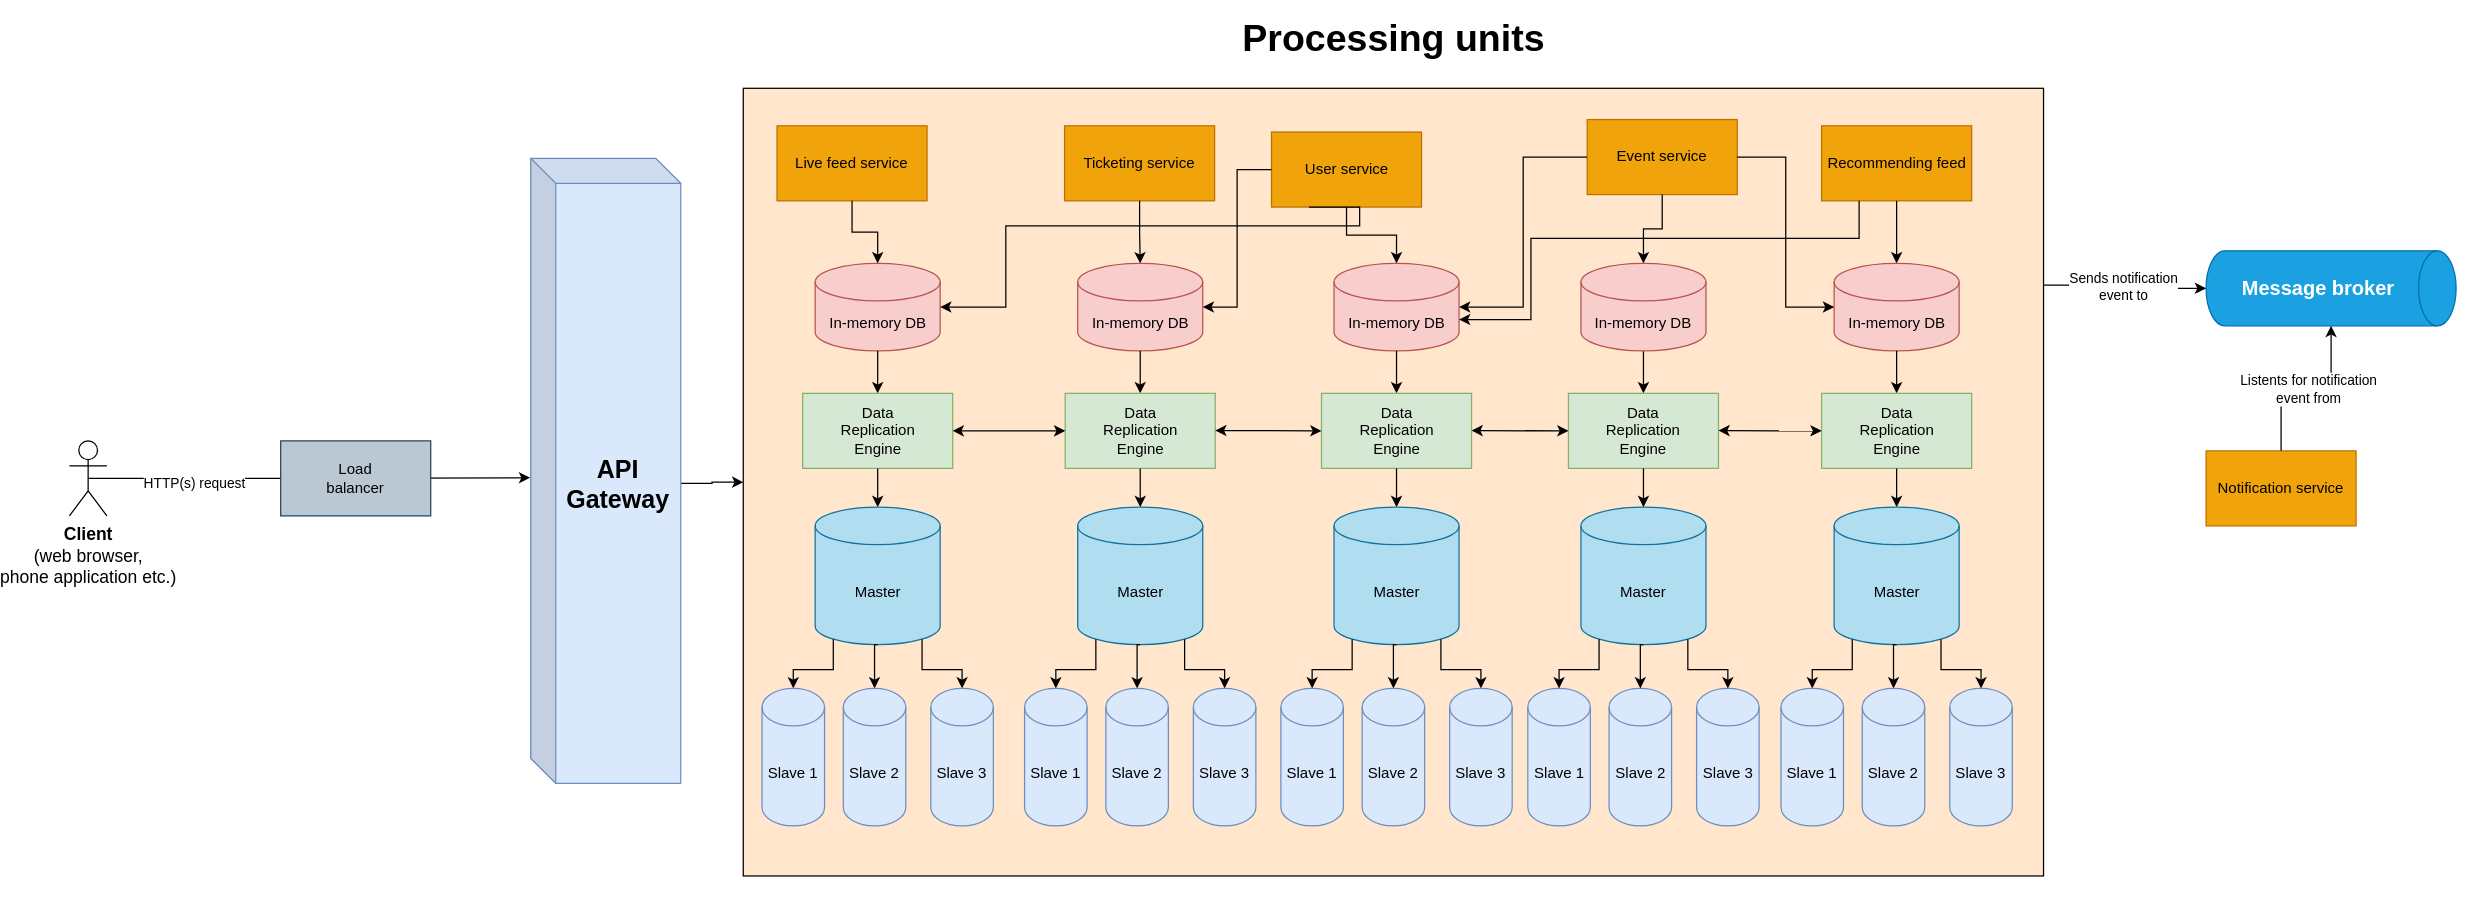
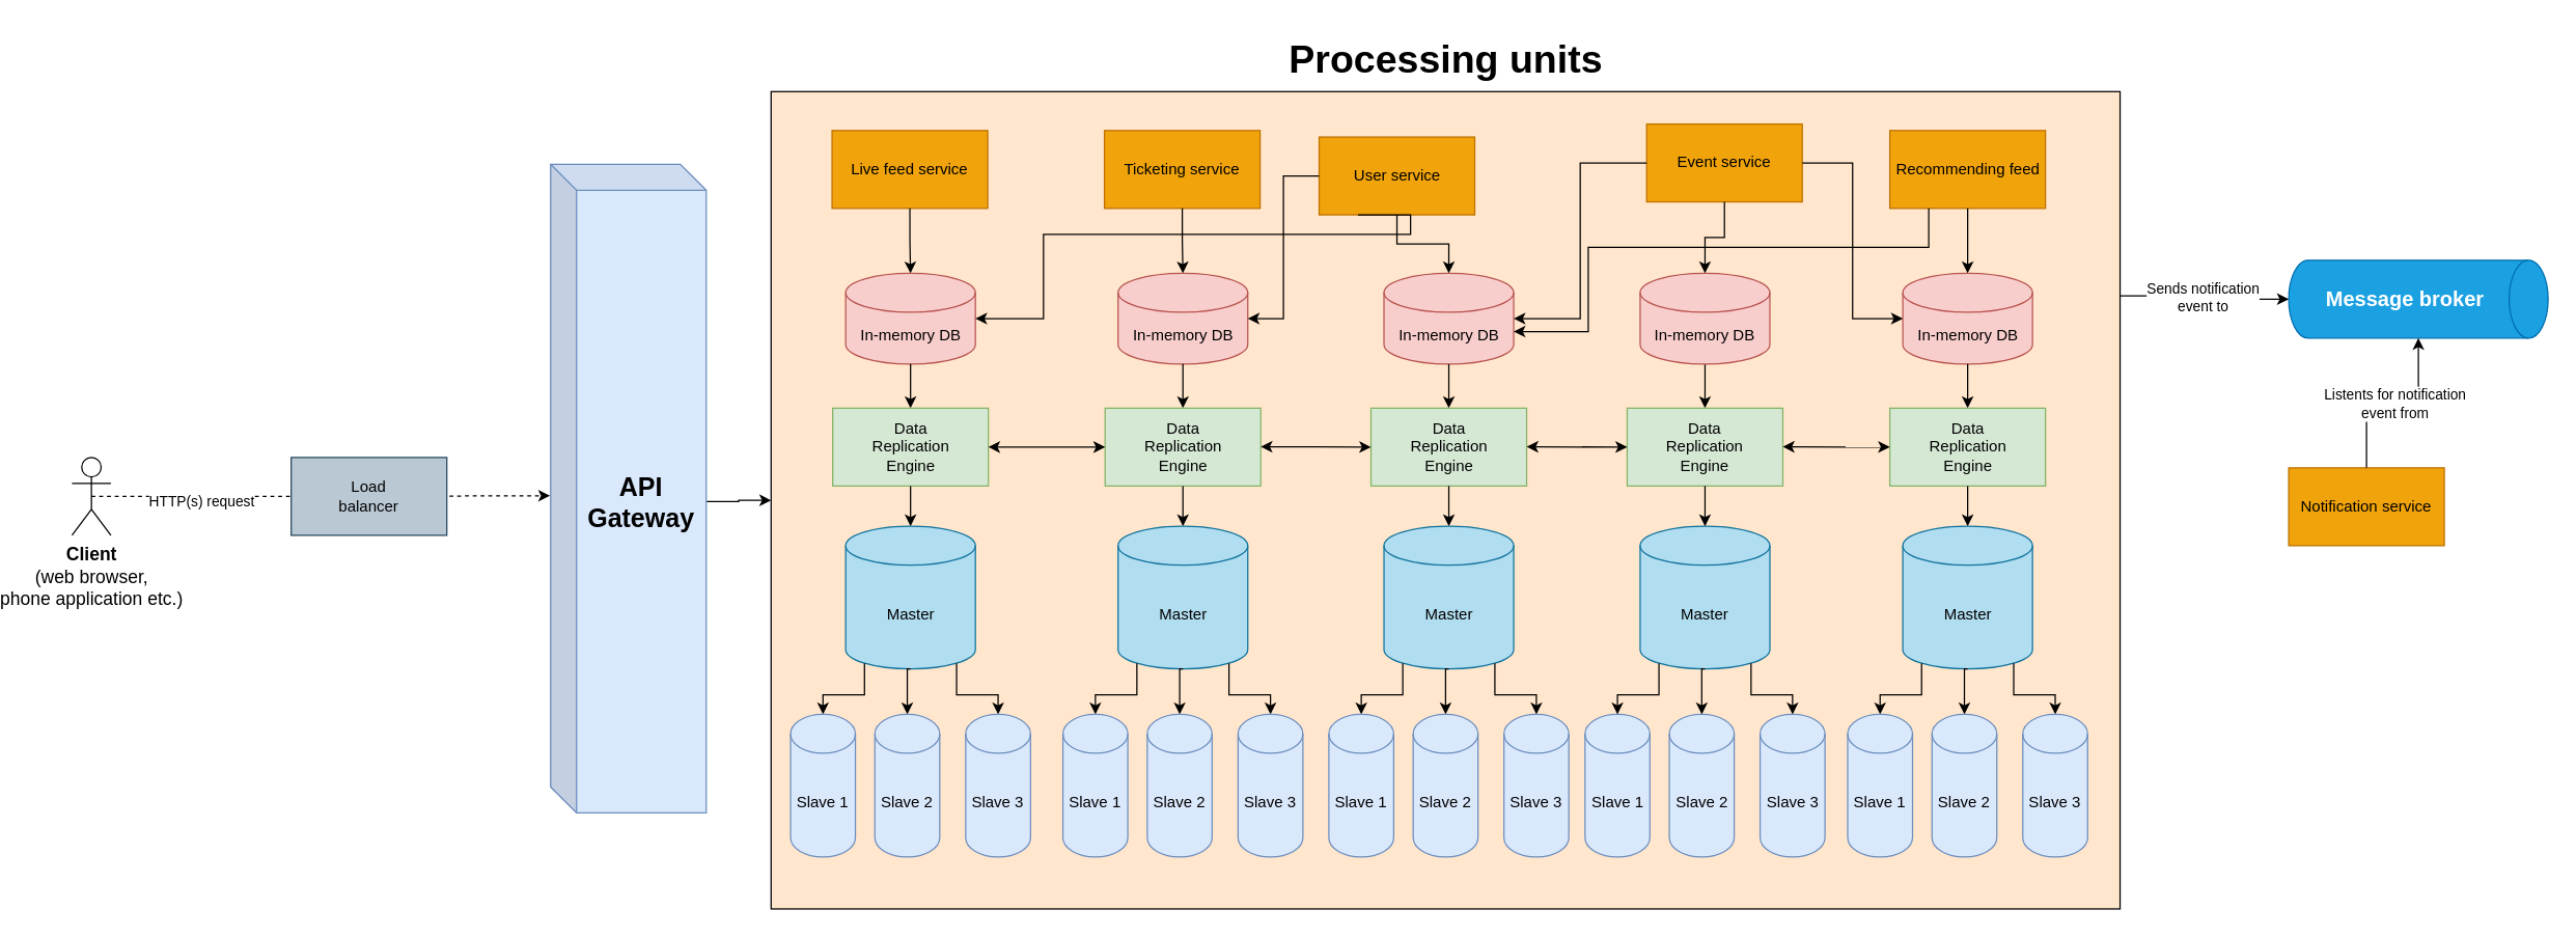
- <mxCell id="13" value="&lt;font style=&quot;font-size: 30px;&quot;&gt;&lt;b style=&quot;font-size: 30px;&quot;&gt;Processing units&lt;/b&gt;&lt;/font&gt;" style="text;html=1;align=center;verticalAlign=middle;resizable=0;points=[];autosize=1;strokeColor=none;fillColor=none;fontSize=30;" parent="1" vertex="1"><mxGeometry x="944" y="5" width="270" height="50" as="geometry" /></mxCell>
+ <mxCell id="13" value="&lt;font style=&quot;font-size: 30px;&quot;&gt;&lt;b style=&quot;font-size: 30px;&quot;&gt;Processing units&lt;/b&gt;&lt;/font&gt;" style="text;html=1;align=center;verticalAlign=middle;resizable=0;points=[];autosize=1;strokeColor=none;fillColor=none;fontSize=30;" parent="1" vertex="1"><mxGeometry x="944" y="20" width="270" height="50" as="geometry" /></mxCell>
- <mxCell id="11" value="Live feed service" style="rounded=0;whiteSpace=wrap;html=1;fillColor=#f0a30a;fontColor=#000000;strokeColor=#BD7000;" parent="1" vertex="1"><mxGeometry x="586" y="100" width="120" height="60" as="geometry" /></mxCell>
+ <mxCell id="11" value="Live feed service" style="rounded=0;whiteSpace=wrap;html=1;fillColor=#f0a30a;fontColor=#000000;strokeColor=#BD7000;" parent="1" vertex="1"><mxGeometry x="606" y="100" width="120" height="60" as="geometry" /></mxCell>
- <mxCell id="3" style="edgeStyle=orthogonalEdgeStyle;rounded=0;orthogonalLoop=1;jettySize=auto;html=1;exitX=0.5;exitY=0.5;exitDx=0;exitDy=0;exitPerimeter=0;entryX=-0.004;entryY=0.511;entryDx=0;entryDy=0;entryPerimeter=0;" parent="1" source="5" target="7" edge="1"><mxGeometry relative="1" as="geometry"><mxPoint x="738.87" y="350" as="targetPoint" /></mxGeometry></mxCell>
+ <mxCell id="3" style="edgeStyle=orthogonalEdgeStyle;rounded=0;orthogonalLoop=1;jettySize=auto;html=1;exitX=0.5;exitY=0.5;exitDx=0;exitDy=0;exitPerimeter=0;entryX=-0.004;entryY=0.511;entryDx=0;entryDy=0;entryPerimeter=0;dashed=1;" parent="1" source="5" target="7" edge="1"><mxGeometry relative="1" as="geometry"><mxPoint x="738.87" y="350" as="targetPoint" /></mxGeometry></mxCell>
